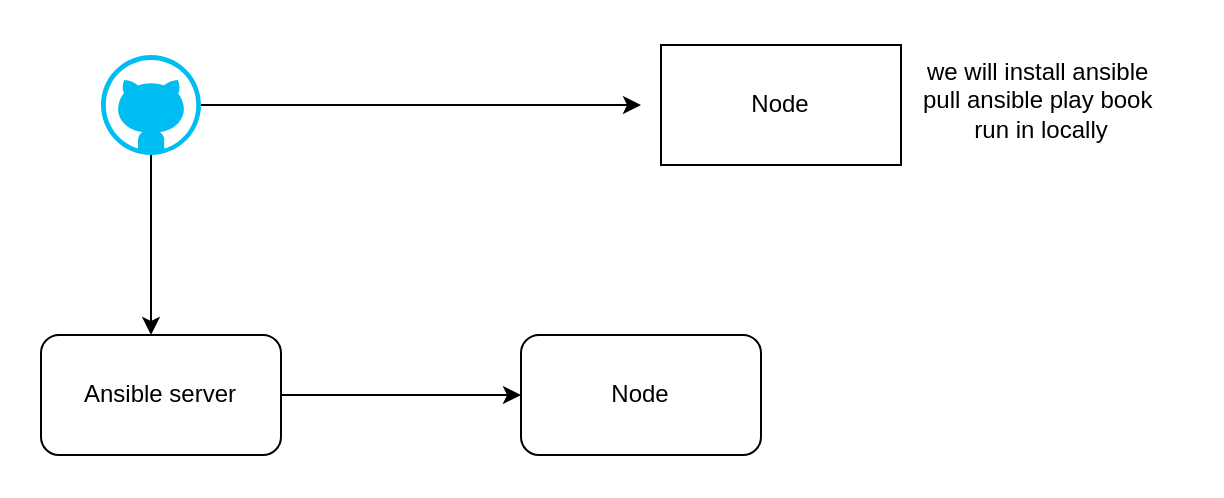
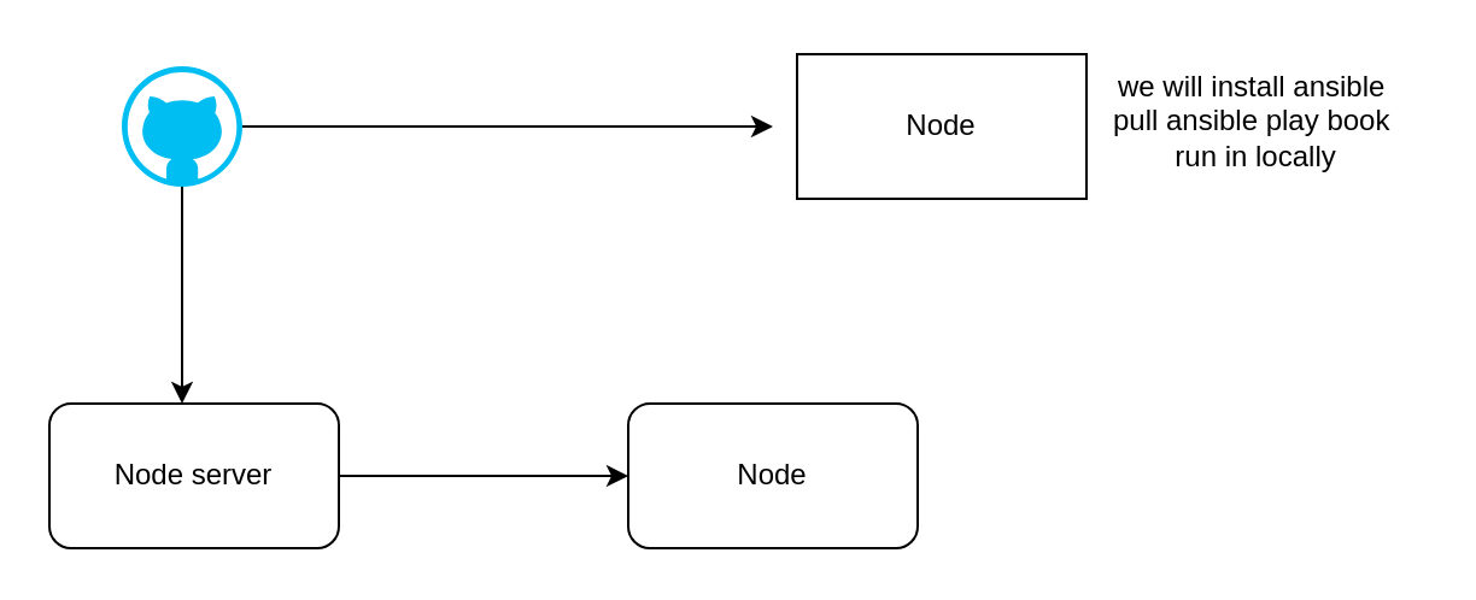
- <mxCell id="3" value="Ansible server" style="rounded=1;whiteSpace=wrap;html=1;" vertex="1" parent="1"><mxGeometry x="20" y="167" width="120" height="60" as="geometry" /></mxCell>
+ <mxCell id="3" value="Node server" style="rounded=1;whiteSpace=wrap;html=1;" vertex="1" parent="1"><mxGeometry x="20" y="167" width="120" height="60" as="geometry" /></mxCell>
